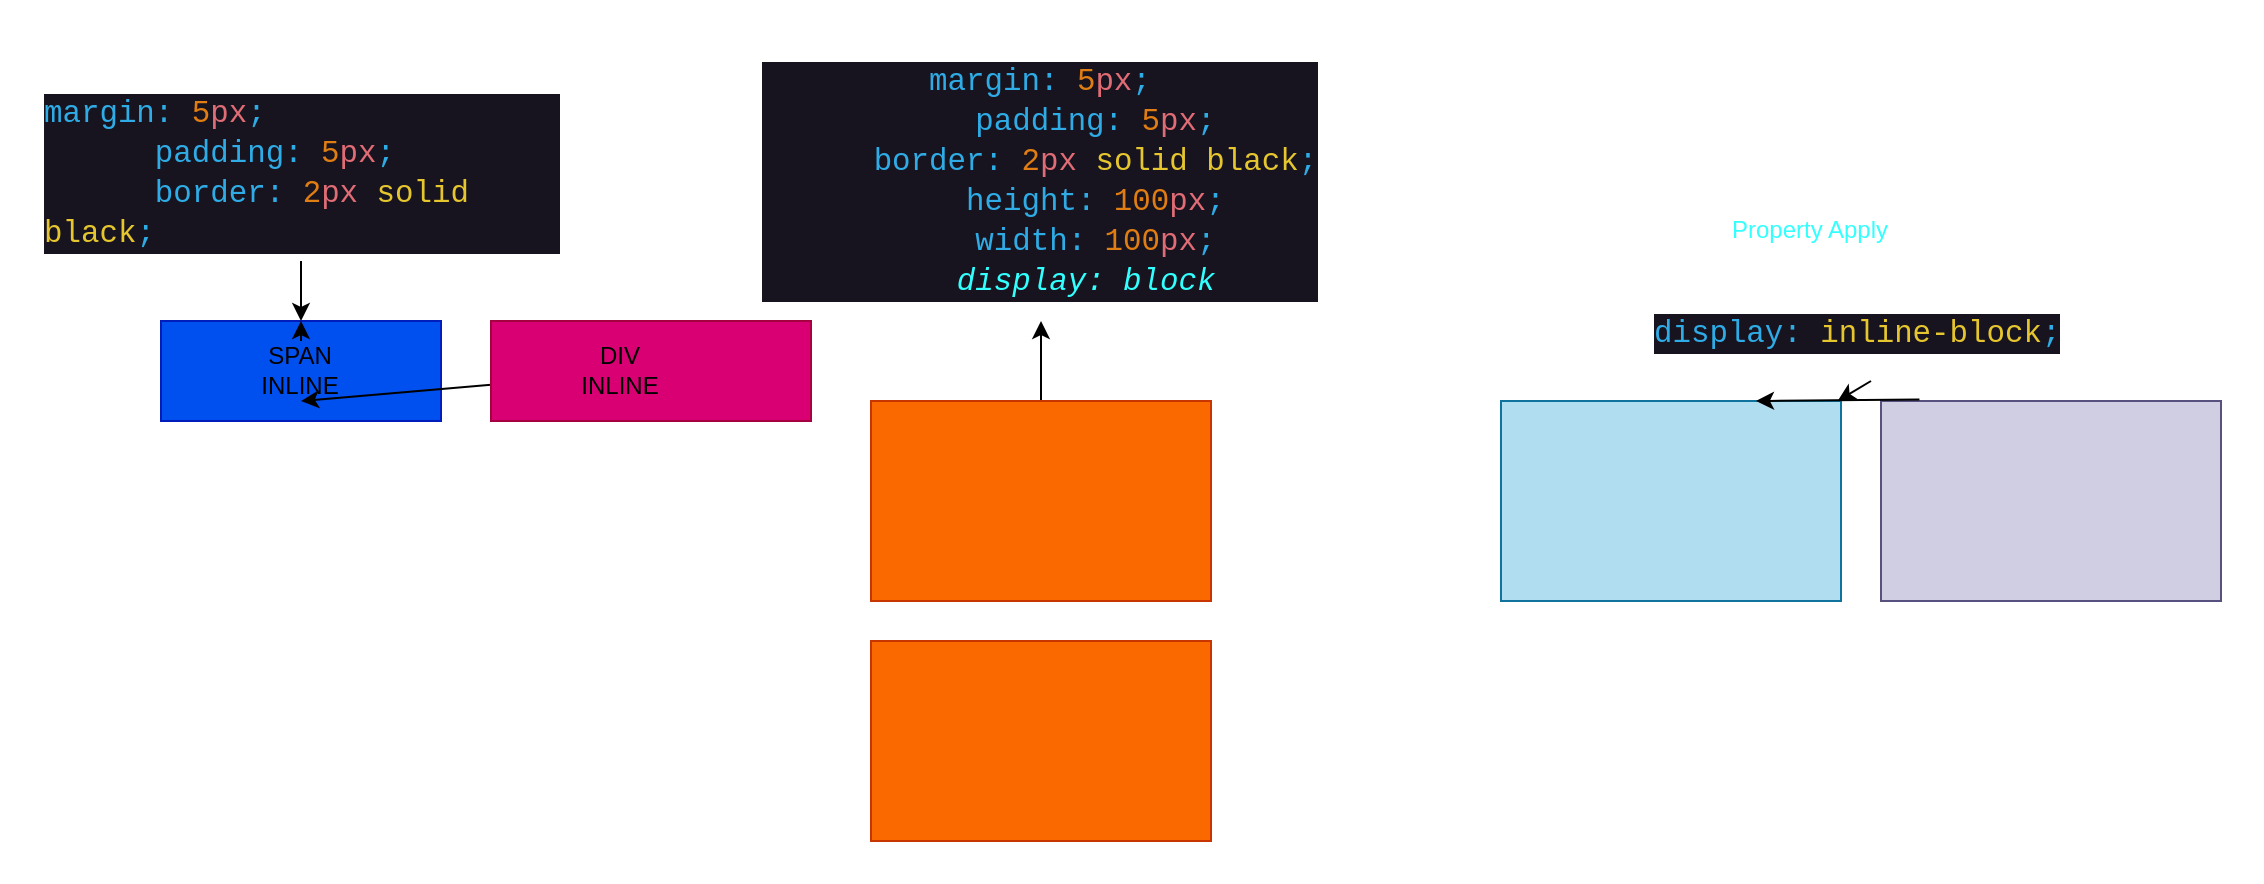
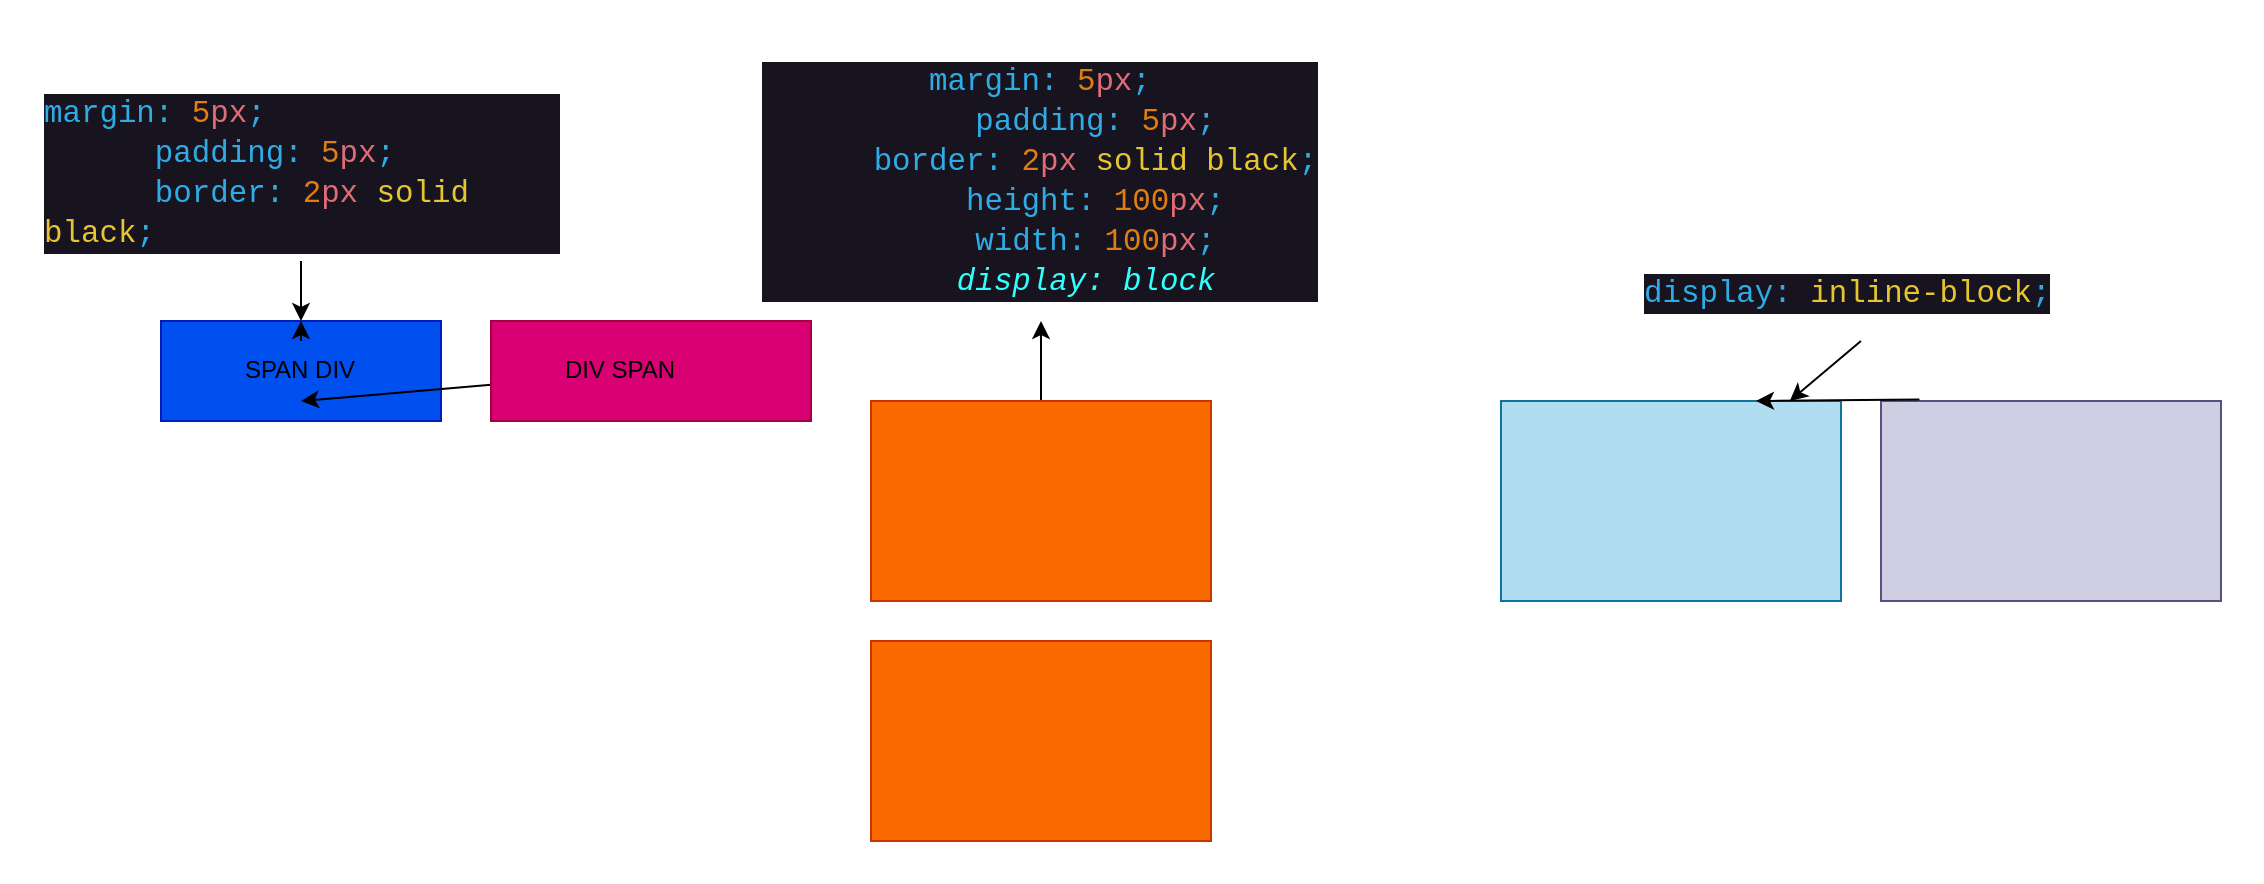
- <mxCell id="19" value="Property Apply" style="text;strokeColor=none;align=center;fillColor=none;html=1;verticalAlign=middle;whiteSpace=wrap;rounded=0;fontColor=#33FFFF;strokeWidth=3;" vertex="1" parent="1"><mxGeometry x="830" y="100" width="150" height="30" as="geometry" /></mxCell>
- <mxCell id="18" value="&lt;div style=&quot;color: rgb(205, 205, 205); background-color: rgb(23, 20, 31); font-family: Consolas, &amp;quot;Courier New&amp;quot;, monospace; font-weight: normal; font-size: 15.4px; line-height: 20px;&quot;&gt;&lt;div&gt;&lt;span style=&quot;color: #2face6;&quot;&gt;display: &lt;/span&gt;&lt;span style=&quot;color: #e6c62f;&quot;&gt;inline-block&lt;/span&gt;&lt;span style=&quot;color: #2face6;&quot;&gt;;&lt;/span&gt;&lt;/div&gt;&lt;/div&gt;" style="text;whiteSpace=wrap;html=1;fontColor=#33FFFF;" vertex="1" parent="1"><mxGeometry x="825" y="150" width="220" height="40" as="geometry" /></mxCell>
+ <mxCell id="18" value="&lt;div style=&quot;color: rgb(205, 205, 205); background-color: rgb(23, 20, 31); font-family: Consolas, &amp;quot;Courier New&amp;quot;, monospace; font-weight: normal; font-size: 15.4px; line-height: 20px;&quot;&gt;&lt;div&gt;&lt;span style=&quot;color: #2face6;&quot;&gt;display: &lt;/span&gt;&lt;span style=&quot;color: #e6c62f;&quot;&gt;inline-block&lt;/span&gt;&lt;span style=&quot;color: #2face6;&quot;&gt;;&lt;/span&gt;&lt;/div&gt;&lt;/div&gt;" style="text;whiteSpace=wrap;html=1;fontColor=#33FFFF;" vertex="1" parent="1"><mxGeometry x="820" y="130" width="220" height="40" as="geometry" /></mxCell>
- <mxCell id="4" value="SPAN INLINE" style="text;strokeColor=none;align=center;fillColor=none;html=1;verticalAlign=middle;whiteSpace=wrap;rounded=0;" vertex="1" parent="1"><mxGeometry x="120" y="170" width="60" height="30" as="geometry" /></mxCell>
+ <mxCell id="4" value="SPAN DIV" style="text;strokeColor=none;align=center;fillColor=none;html=1;verticalAlign=middle;whiteSpace=wrap;rounded=0;" vertex="1" parent="1"><mxGeometry x="120" y="170" width="60" height="30" as="geometry" /></mxCell>
- <mxCell id="9" value="DIV INLINE" style="text;strokeColor=none;align=center;fillColor=none;html=1;verticalAlign=middle;whiteSpace=wrap;rounded=0;" vertex="1" parent="1"><mxGeometry x="280" y="170" width="60" height="30" as="geometry" /></mxCell>
+ <mxCell id="9" value="DIV SPAN" style="text;strokeColor=none;align=center;fillColor=none;html=1;verticalAlign=middle;whiteSpace=wrap;rounded=0;" vertex="1" parent="1"><mxGeometry x="280" y="170" width="60" height="30" as="geometry" /></mxCell>
